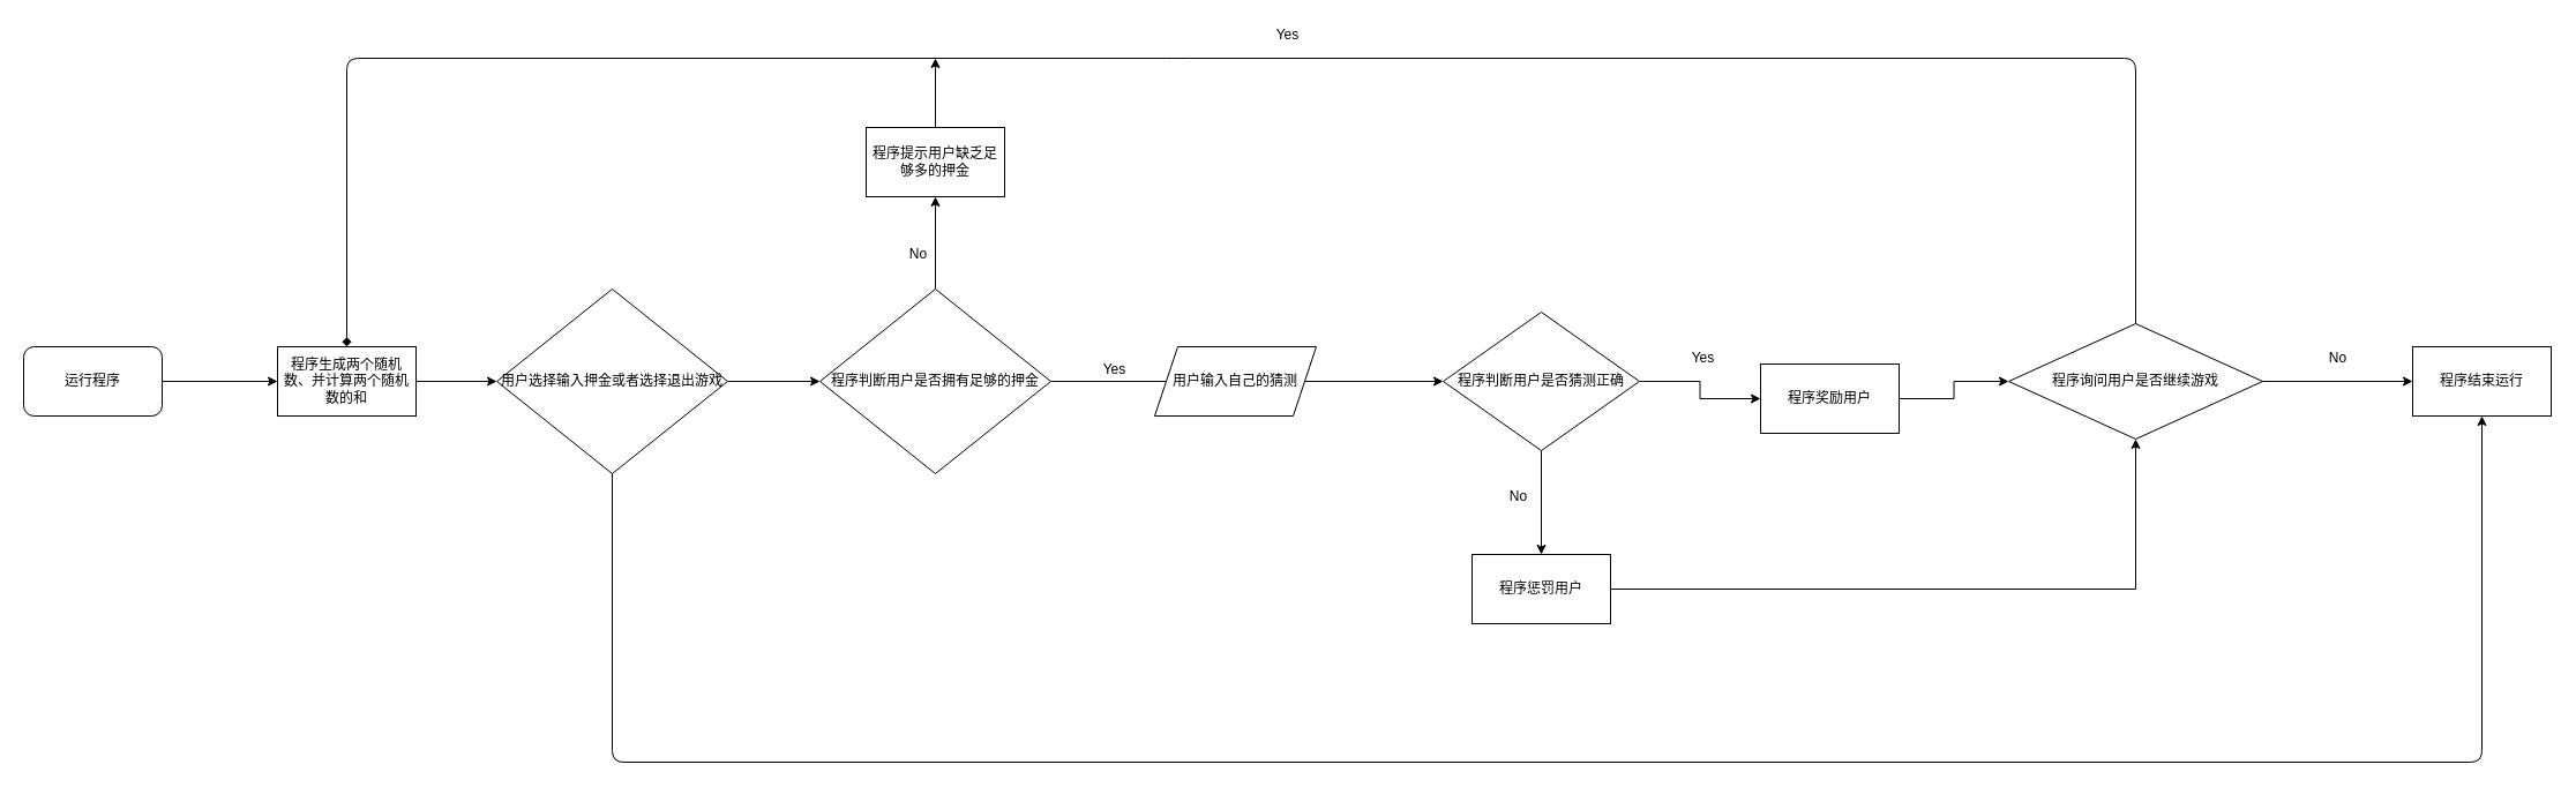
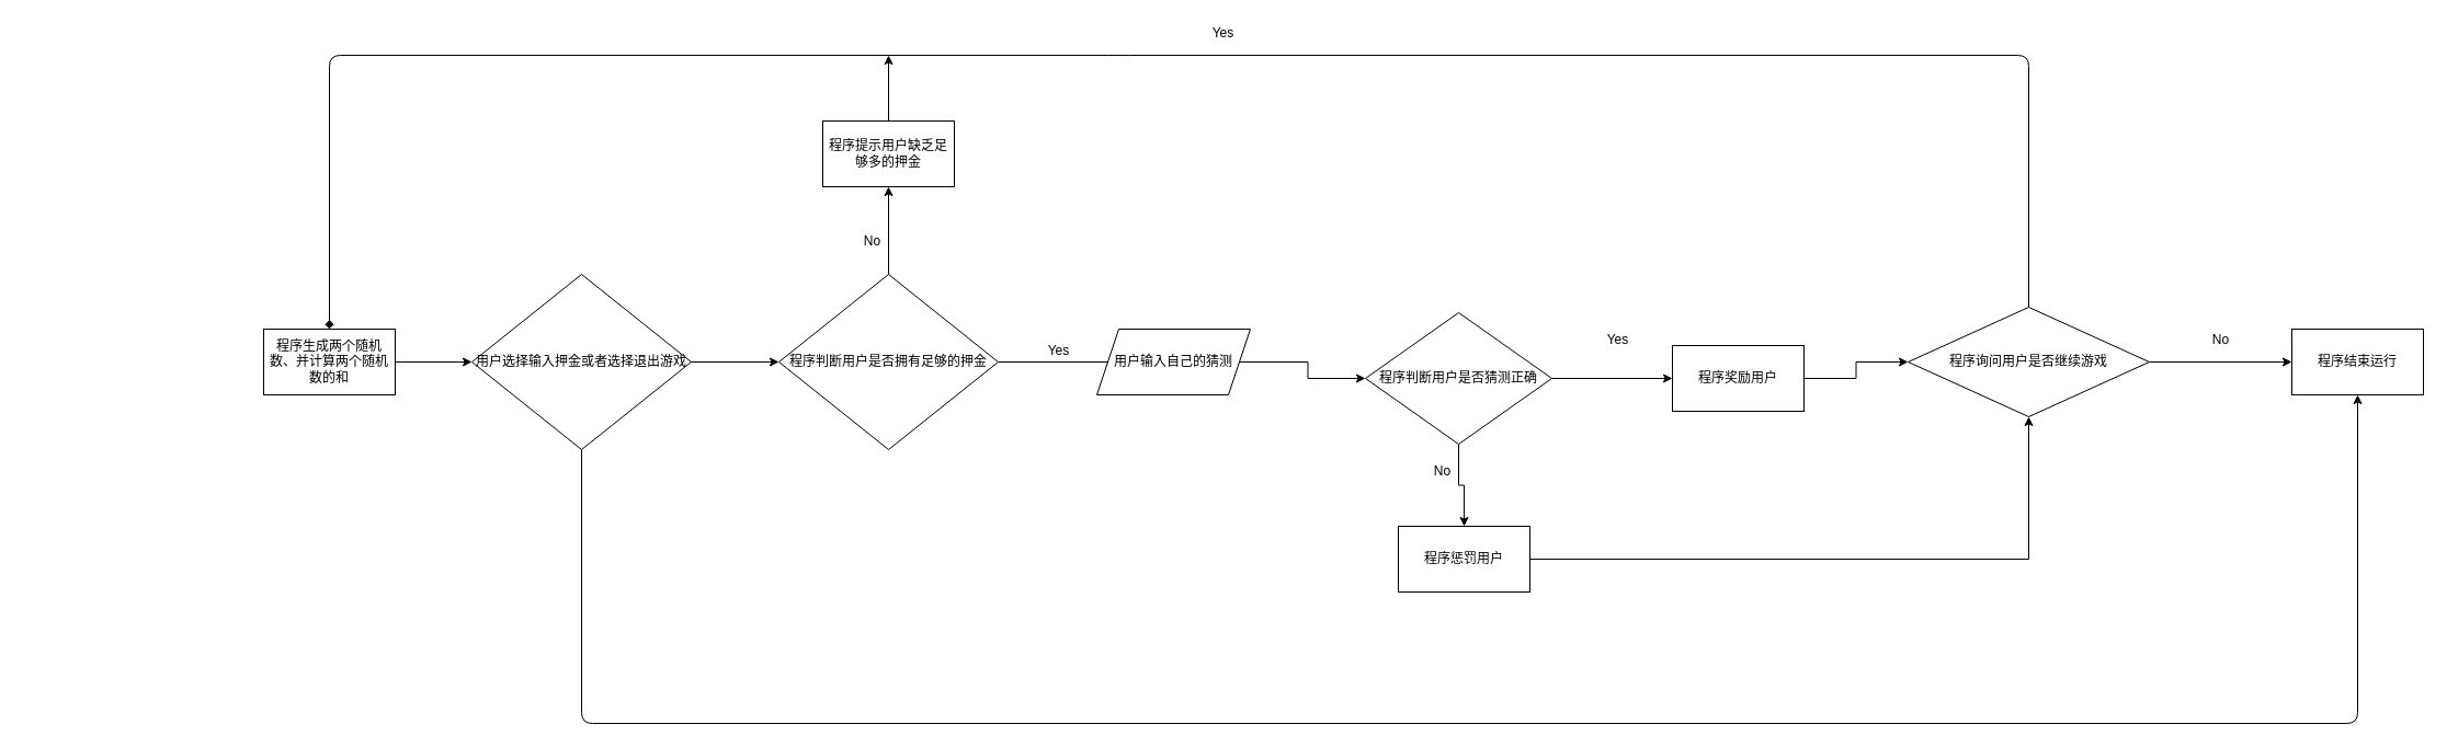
- <mxCell id="3" value="运行程序" style="rounded=1;whiteSpace=wrap;html=1;" parent="1" vertex="1"><mxGeometry x="20" y="300" width="120" height="60" as="geometry" /></mxCell>
- <mxCell id="2" value="" style="edgeStyle=orthogonalEdgeStyle;rounded=0;orthogonalLoop=1;jettySize=auto;html=1;" parent="1" source="3" target="5" edge="1"><mxGeometry relative="1" as="geometry" /></mxCell>
- <mxCell id="10" value="程序判断用户是否猜测正确" style="rhombus;whiteSpace=wrap;html=1;" parent="1" vertex="1"><mxGeometry x="1250" y="270" width="170" height="120" as="geometry" /></mxCell>
+ <mxCell id="10" value="程序判断用户是否猜测正确" style="rhombus;whiteSpace=wrap;html=1;" parent="1" vertex="1"><mxGeometry x="1245" y="285" width="170" height="120" as="geometry" /></mxCell>
